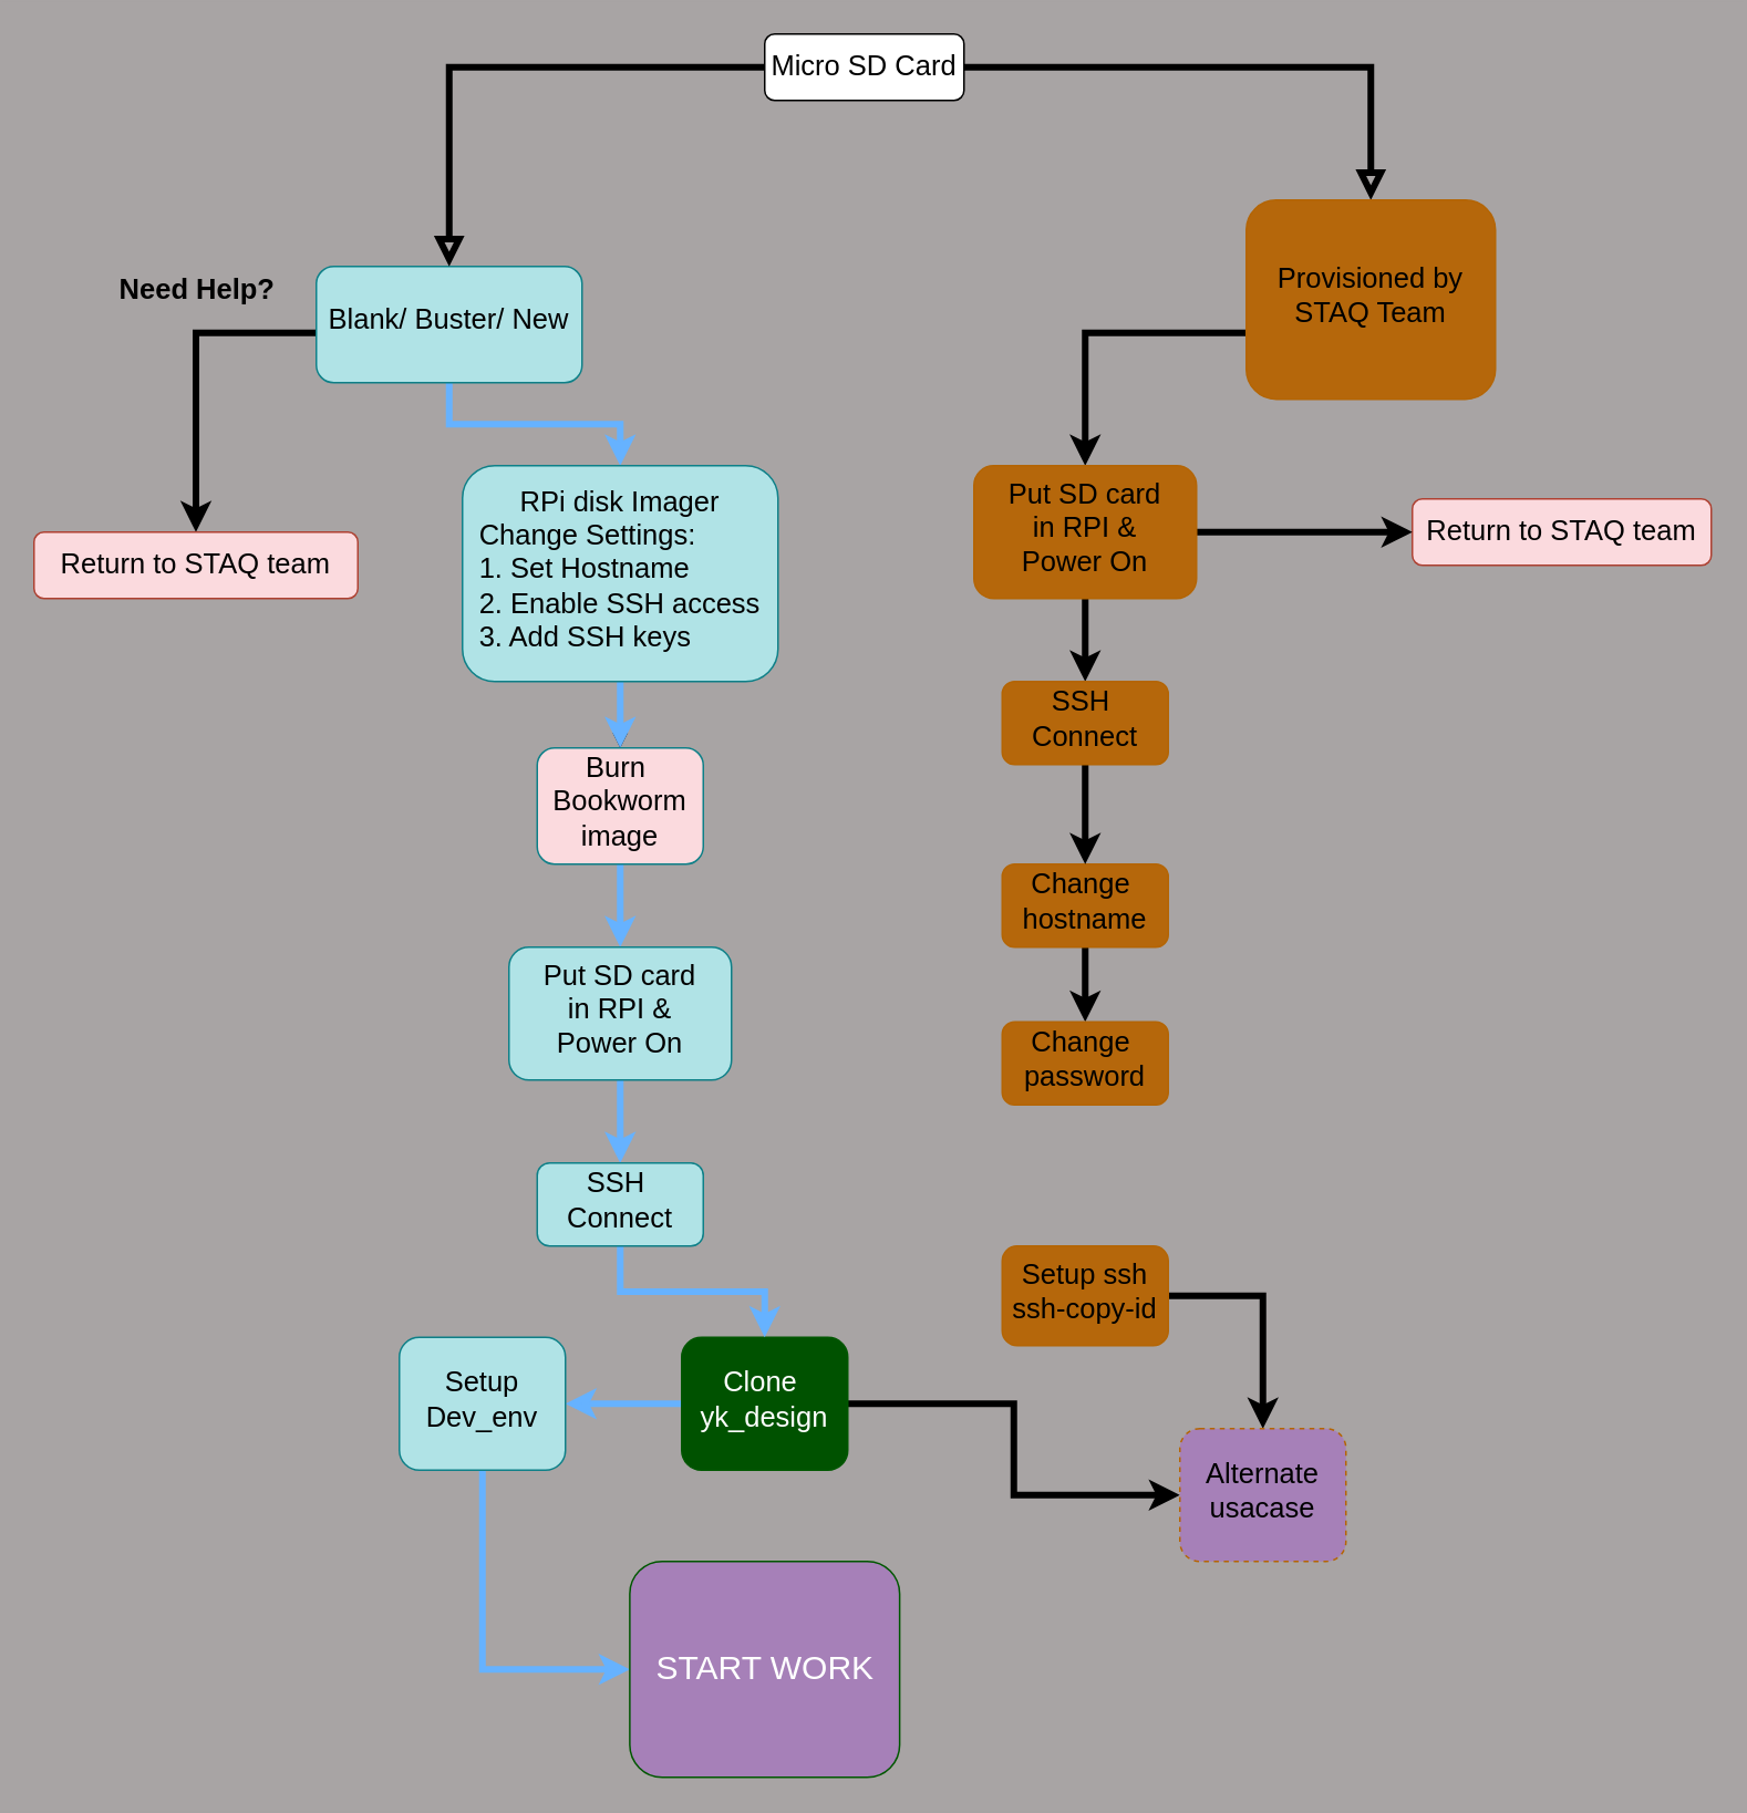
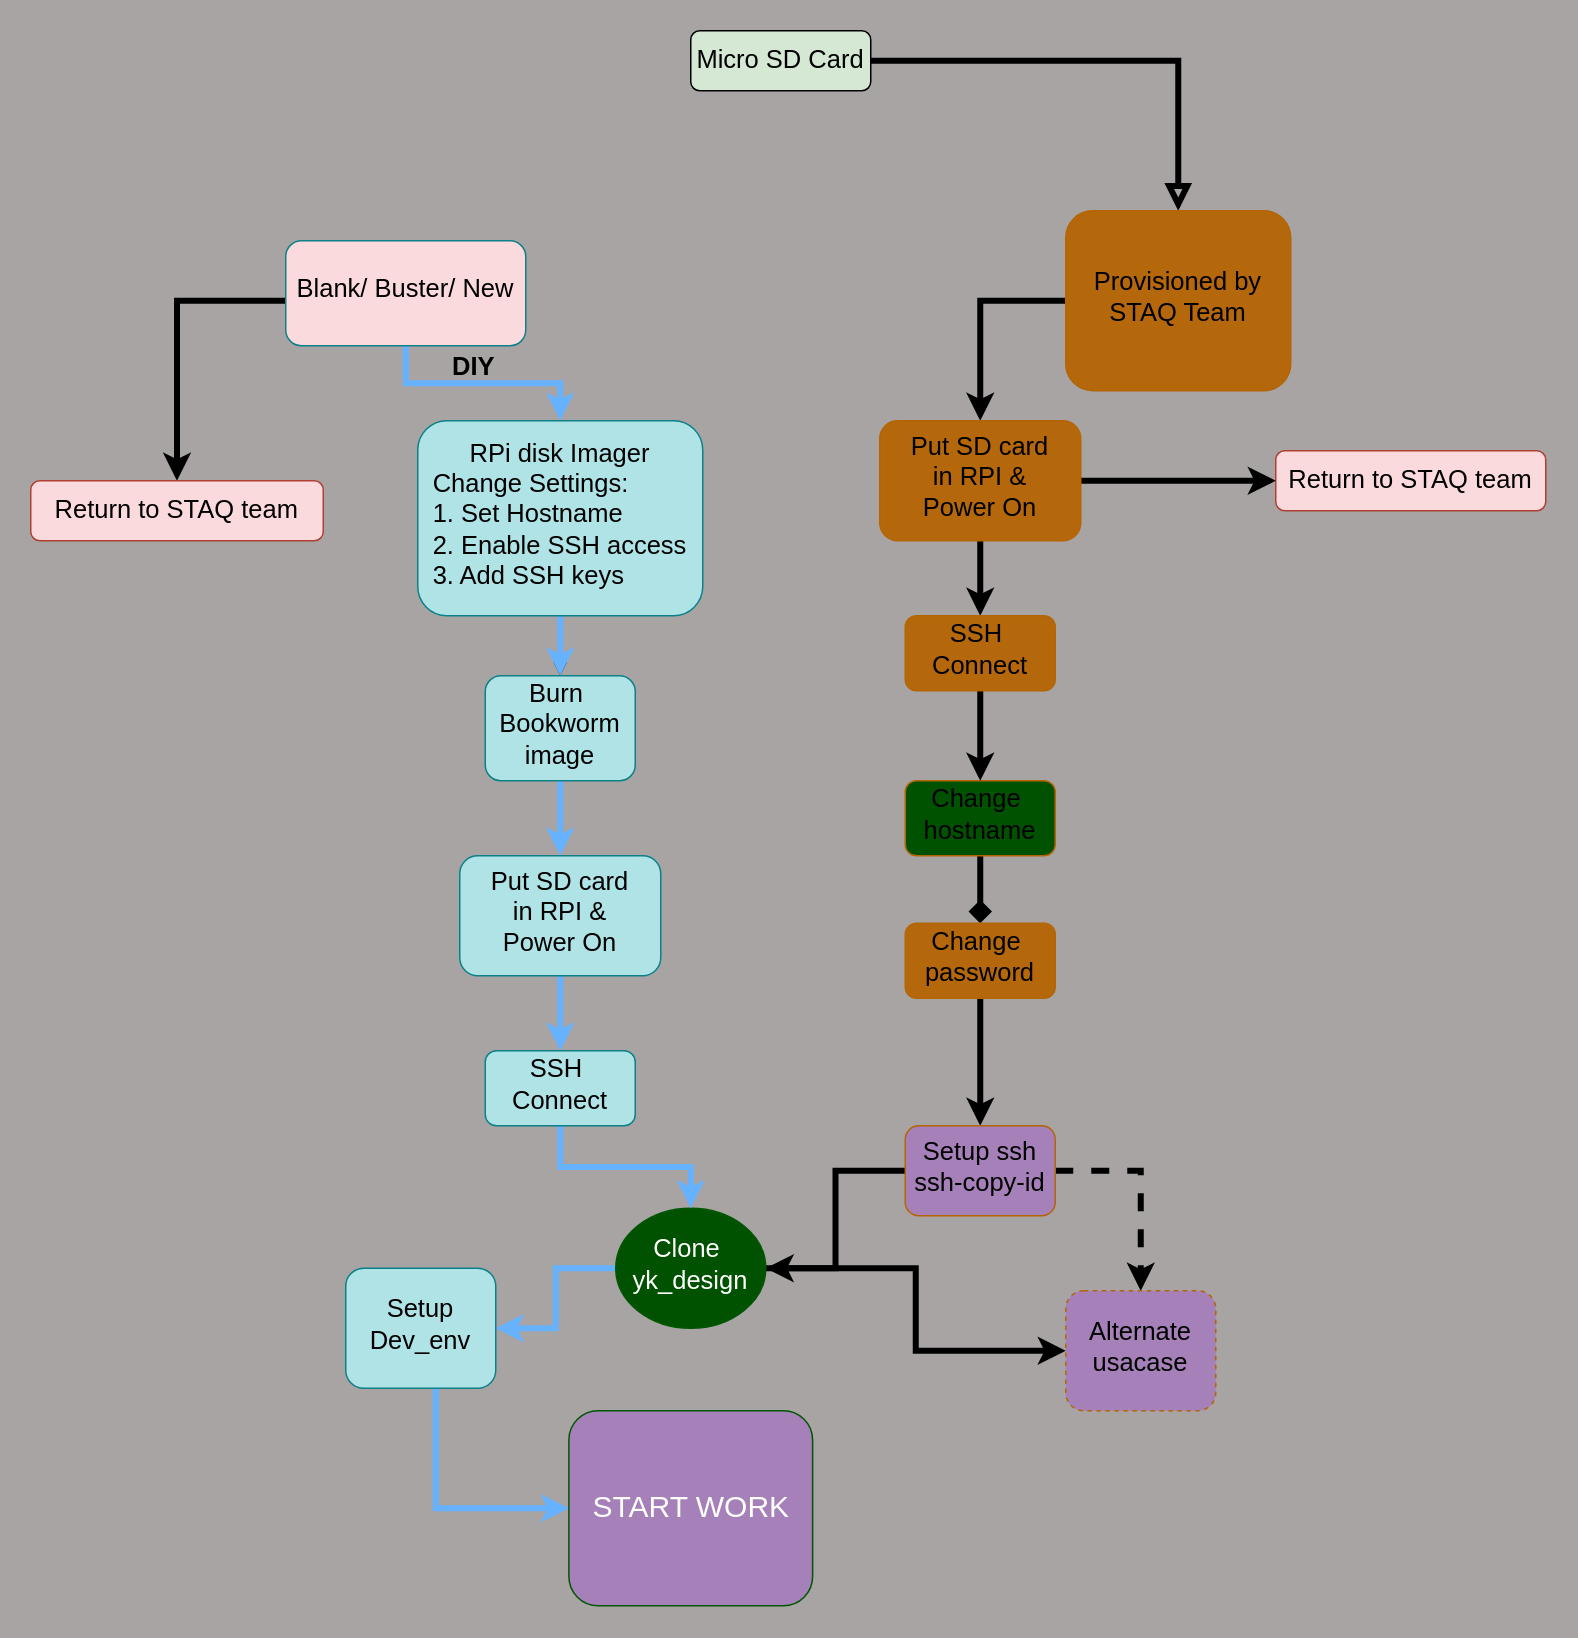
- <mxCell id="12" value="" style="rounded=0;html=1;jettySize=auto;orthogonalLoop=1;fontSize=11;endArrow=block;endFill=0;endSize=8;strokeWidth=4;shadow=0;labelBackgroundColor=none;edgeStyle=orthogonalEdgeStyle;" edge="1" parent="1" source="3" target="11"><mxGeometry relative="1" as="geometry"><mxPoint x="404.75" y="100" as="sourcePoint" /><mxPoint x="514.75" y="180" as="targetPoint" /></mxGeometry></mxCell>
- <mxCell id="3" value="&lt;font style=&quot;font-size: 17px;&quot;&gt;Micro SD Card&lt;/font&gt;" style="rounded=1;whiteSpace=wrap;html=1;fontSize=12;glass=0;strokeWidth=1;shadow=0;" parent="1" vertex="1"><mxGeometry x="460" y="20" width="120" height="40" as="geometry" /></mxCell>
+ <mxCell id="3" value="&lt;font style=&quot;font-size: 17px;&quot;&gt;Micro SD Card&lt;/font&gt;" style="rounded=1;whiteSpace=wrap;html=1;fontSize=12;glass=0;strokeWidth=1;shadow=0;fillColor=#d5e8d4;" parent="1" vertex="1"><mxGeometry x="460" y="20" width="120" height="40" as="geometry" /></mxCell>
- <mxCell id="28" value="&lt;font style=&quot;font-size: 17px;&quot;&gt;&lt;b&gt;Need Help?&lt;/b&gt;&lt;/font&gt;" style="text;html=1;align=center;verticalAlign=middle;resizable=0;points=[];autosize=1;strokeColor=none;fillColor=none;" vertex="1" parent="1"><mxGeometry x="57.5" y="160" width="120" height="30" as="geometry" /></mxCell>
- <mxCell id="5" value="&lt;font style=&quot;font-size: 17px;&quot;&gt;Provisioned by &lt;br&gt;STAQ Team&lt;/font&gt;" style="rounded=1;whiteSpace=wrap;html=1;shadow=0;fontFamily=Helvetica;fontSize=12;align=center;strokeWidth=1;spacing=6;spacingTop=-4;fillColor=#B5670B;strokeColor=#b46504;" parent="1" vertex="1"><mxGeometry x="750" y="120" width="150" height="120" as="geometry" /></mxCell>
+ <mxCell id="5" value="&lt;font style=&quot;font-size: 17px;&quot;&gt;Provisioned by &lt;br&gt;STAQ Team&lt;/font&gt;" style="rounded=1;whiteSpace=wrap;html=1;shadow=0;fontFamily=Helvetica;fontSize=12;align=center;strokeWidth=1;spacing=6;spacingTop=-4;fillColor=#B5670B;strokeColor=#b46504;" parent="1" vertex="1"><mxGeometry x="710" y="140" width="150" height="120" as="geometry" /></mxCell>
- <mxCell id="11" value="&lt;font style=&quot;font-size: 17px;&quot;&gt;Blank/ Buster/ New&lt;/font&gt;" style="rounded=1;whiteSpace=wrap;html=1;shadow=0;fontFamily=Helvetica;fontSize=12;align=center;strokeWidth=1;spacing=6;spacingTop=-4;fillColor=#b0e3e6;strokeColor=#0e8088;" vertex="1" parent="1"><mxGeometry x="190" y="160" width="160" height="70" as="geometry" /></mxCell>
+ <mxCell id="11" value="&lt;font style=&quot;font-size: 17px;&quot;&gt;Blank/ Buster/ New&lt;/font&gt;" style="rounded=1;whiteSpace=wrap;html=1;shadow=0;fontFamily=Helvetica;fontSize=12;align=center;strokeWidth=1;spacing=6;spacingTop=-4;fillColor=#fbdade;strokeColor=#0e8088;" vertex="1" parent="1"><mxGeometry x="190" y="160" width="160" height="70" as="geometry" /></mxCell>
+ <mxCell id="29" value="&lt;font style=&quot;font-size: 17px;&quot;&gt;&lt;b&gt;DIY&lt;/b&gt;&lt;/font&gt;" style="text;html=1;align=center;verticalAlign=middle;resizable=0;points=[];autosize=1;strokeColor=none;fillColor=none;" vertex="1" parent="1"><mxGeometry x="290" y="230" width="50" height="30" as="geometry" /></mxCell>
- <mxCell id="31" value="&lt;font style=&quot;font-size: 17px;&quot;&gt;Burn&amp;nbsp;&lt;br&gt;Bookworm&lt;br&gt;image&lt;/font&gt;" style="rounded=1;whiteSpace=wrap;html=1;shadow=0;fontFamily=Helvetica;fontSize=12;align=center;strokeWidth=1;spacing=6;spacingTop=-4;fillColor=#fbdade;strokeColor=#0e8088;" vertex="1" parent="1"><mxGeometry x="323" y="450" width="100" height="70" as="geometry" /></mxCell>
+ <mxCell id="31" value="&lt;font style=&quot;font-size: 17px;&quot;&gt;Burn&amp;nbsp;&lt;br&gt;Bookworm&lt;br&gt;image&lt;/font&gt;" style="rounded=1;whiteSpace=wrap;html=1;shadow=0;fontFamily=Helvetica;fontSize=12;align=center;strokeWidth=1;spacing=6;spacingTop=-4;fillColor=#b0e3e6;strokeColor=#0e8088;" vertex="1" parent="1"><mxGeometry x="323" y="450" width="100" height="70" as="geometry" /></mxCell>
- <mxCell id="8" value="&lt;font style=&quot;font-size: 17px;&quot;&gt;Change&amp;nbsp;&lt;br&gt;hostname&lt;/font&gt;" style="rounded=1;whiteSpace=wrap;html=1;shadow=0;fontFamily=Helvetica;fontSize=12;align=center;strokeWidth=1;spacing=6;spacingTop=-4;fillColor=#B5670B;strokeColor=#b46504;" parent="1" vertex="1"><mxGeometry x="603" y="520" width="100" height="50" as="geometry" /></mxCell>
+ <mxCell id="8" value="&lt;font style=&quot;font-size: 17px;&quot;&gt;Change&amp;nbsp;&lt;br&gt;hostname&lt;/font&gt;" style="rounded=1;whiteSpace=wrap;html=1;shadow=0;fontFamily=Helvetica;fontSize=12;align=center;strokeWidth=1;spacing=6;spacingTop=-4;fillColor=#005200;strokeColor=#b46504;" parent="1" vertex="1"><mxGeometry x="603" y="520" width="100" height="50" as="geometry" /></mxCell>
- <mxCell id="7" value="" style="edgeStyle=orthogonalEdgeStyle;rounded=0;orthogonalLoop=1;jettySize=auto;html=1;strokeWidth=4;" edge="1" parent="1" source="8" target="14"><mxGeometry relative="1" as="geometry" /></mxCell>
+ <mxCell id="7" value="" style="edgeStyle=orthogonalEdgeStyle;rounded=0;orthogonalLoop=1;jettySize=auto;html=1;strokeWidth=4;endArrow=diamond;" edge="1" parent="1" source="8" target="14"><mxGeometry relative="1" as="geometry" /></mxCell>
+ <mxCell id="13" value="" style="edgeStyle=orthogonalEdgeStyle;rounded=0;orthogonalLoop=1;jettySize=auto;html=1;strokeWidth=4;" edge="1" parent="1" source="14" target="17"><mxGeometry relative="1" as="geometry" /></mxCell>
- <mxCell id="17" value="&lt;font style=&quot;font-size: 17px;&quot;&gt;Setup ssh&lt;br&gt;ssh-copy-id&lt;/font&gt;" style="rounded=1;whiteSpace=wrap;html=1;shadow=0;fontFamily=Helvetica;fontSize=12;align=center;strokeWidth=1;spacing=6;spacingTop=-4;fillColor=#B5670B;strokeColor=#b46504;" vertex="1" parent="1"><mxGeometry x="603" y="750" width="100" height="60" as="geometry" /></mxCell>
+ <mxCell id="17" value="&lt;font style=&quot;font-size: 17px;&quot;&gt;Setup ssh&lt;br&gt;ssh-copy-id&lt;/font&gt;" style="rounded=1;whiteSpace=wrap;html=1;shadow=0;fontFamily=Helvetica;fontSize=12;align=center;strokeWidth=1;spacing=6;spacingTop=-4;fillColor=#a680b8;strokeColor=#b46504;" vertex="1" parent="1"><mxGeometry x="603" y="750" width="100" height="60" as="geometry" /></mxCell>
- <mxCell id="16" style="edgeStyle=orthogonalEdgeStyle;rounded=0;orthogonalLoop=1;jettySize=auto;html=1;strokeWidth=4;" edge="1" parent="1" source="17" target="21"><mxGeometry relative="1" as="geometry" /></mxCell>
+ <mxCell id="16" style="edgeStyle=orthogonalEdgeStyle;rounded=0;orthogonalLoop=1;jettySize=auto;html=1;strokeWidth=4;dashed=1;" edge="1" parent="1" source="17" target="21"><mxGeometry relative="1" as="geometry" /></mxCell>
+ <mxCell id="15" style="edgeStyle=orthogonalEdgeStyle;rounded=0;orthogonalLoop=1;jettySize=auto;html=1;strokeWidth=4;" edge="1" parent="1" source="17" target="20"><mxGeometry relative="1" as="geometry" /></mxCell>
- <mxCell id="27" value="&lt;font style=&quot;font-size: 17px;&quot;&gt;Setup&lt;br&gt;Dev_env&lt;/font&gt;" style="rounded=1;whiteSpace=wrap;html=1;shadow=0;fontFamily=Helvetica;fontSize=12;align=center;strokeWidth=1;spacing=6;spacingTop=-4;fillColor=#b0e3e6;strokeColor=#0e8088;" vertex="1" parent="1"><mxGeometry x="240" y="805" width="100" height="80" as="geometry" /></mxCell>
+ <mxCell id="27" value="&lt;font style=&quot;font-size: 17px;&quot;&gt;Setup&lt;br&gt;Dev_env&lt;/font&gt;" style="rounded=1;whiteSpace=wrap;html=1;shadow=0;fontFamily=Helvetica;fontSize=12;align=center;strokeWidth=1;spacing=6;spacingTop=-4;fillColor=#b0e3e6;strokeColor=#0e8088;" vertex="1" parent="1"><mxGeometry x="230" y="845" width="100" height="80" as="geometry" /></mxCell>
- <mxCell id="20" value="&lt;font style=&quot;font-size: 17px;&quot;&gt;Clone&amp;nbsp;&lt;br&gt;yk_design&lt;/font&gt;" style="rounded=1;whiteSpace=wrap;html=1;shadow=0;fontFamily=Helvetica;fontSize=12;align=center;strokeWidth=1;spacing=6;spacingTop=-4;fillColor=#005200;fontColor=#ffffff;strokeColor=#005700;" vertex="1" parent="1"><mxGeometry x="410" y="805" width="100" height="80" as="geometry" /></mxCell>
+ <mxCell id="20" value="&lt;font style=&quot;font-size: 17px;&quot;&gt;Clone&amp;nbsp;&lt;br&gt;yk_design&lt;/font&gt;" style="ellipse;whiteSpace=wrap;html=1;shadow=0;fontFamily=Helvetica;fontSize=12;align=center;strokeWidth=1;spacing=6;spacingTop=-4;fillColor=#005200;fontColor=#ffffff;strokeColor=#005700;" vertex="1" parent="1"><mxGeometry x="410" y="805" width="100" height="80" as="geometry" /></mxCell>
